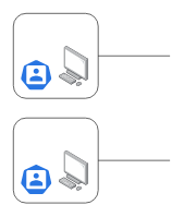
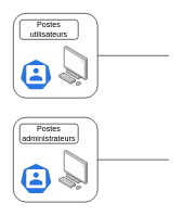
+ <mxCell id="5" value="Postes utilisateurs" style="rounded=1;whiteSpace=wrap;html=1;" vertex="1" parent="1"><mxGeometry x="30" y="30" width="90" height="30" as="geometry" /></mxCell>
+ <mxCell id="9" value="Postes administrateurs" style="rounded=1;whiteSpace=wrap;html=1;" vertex="1" parent="1"><mxGeometry x="30" y="190" width="90" height="30" as="geometry" /></mxCell>
